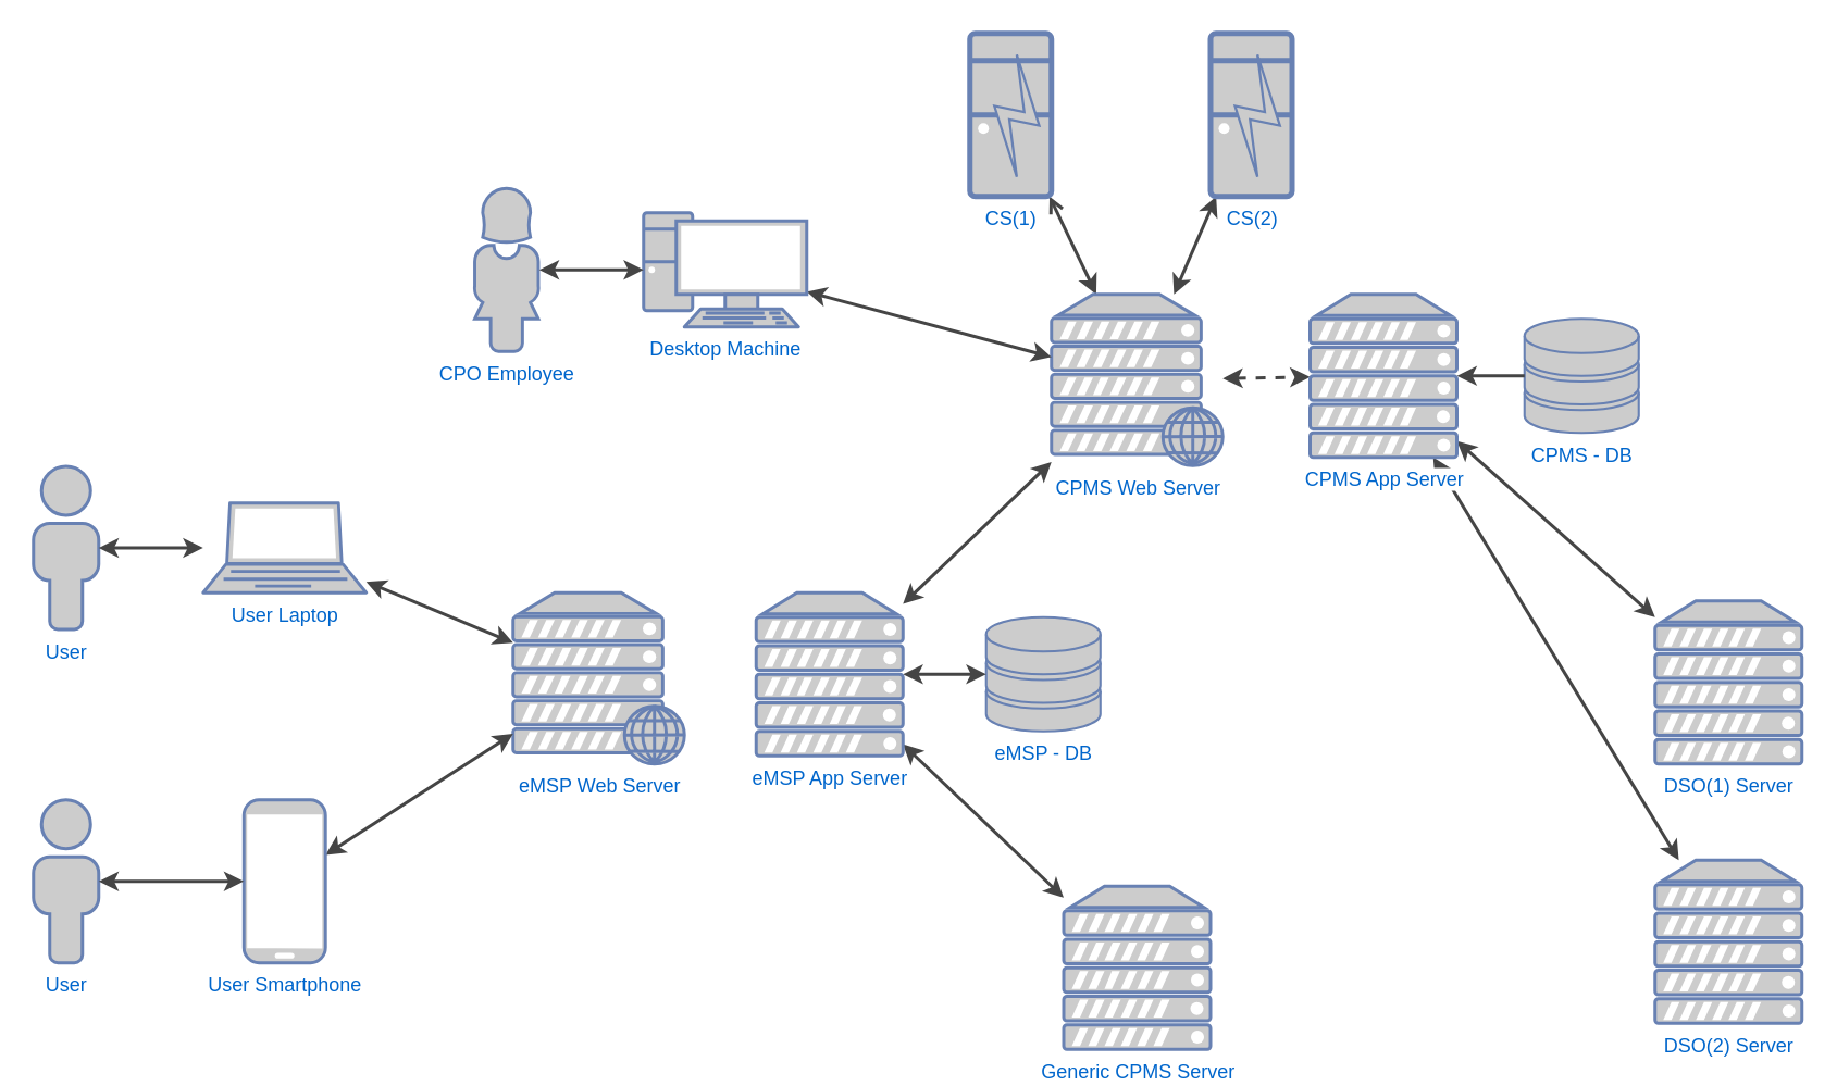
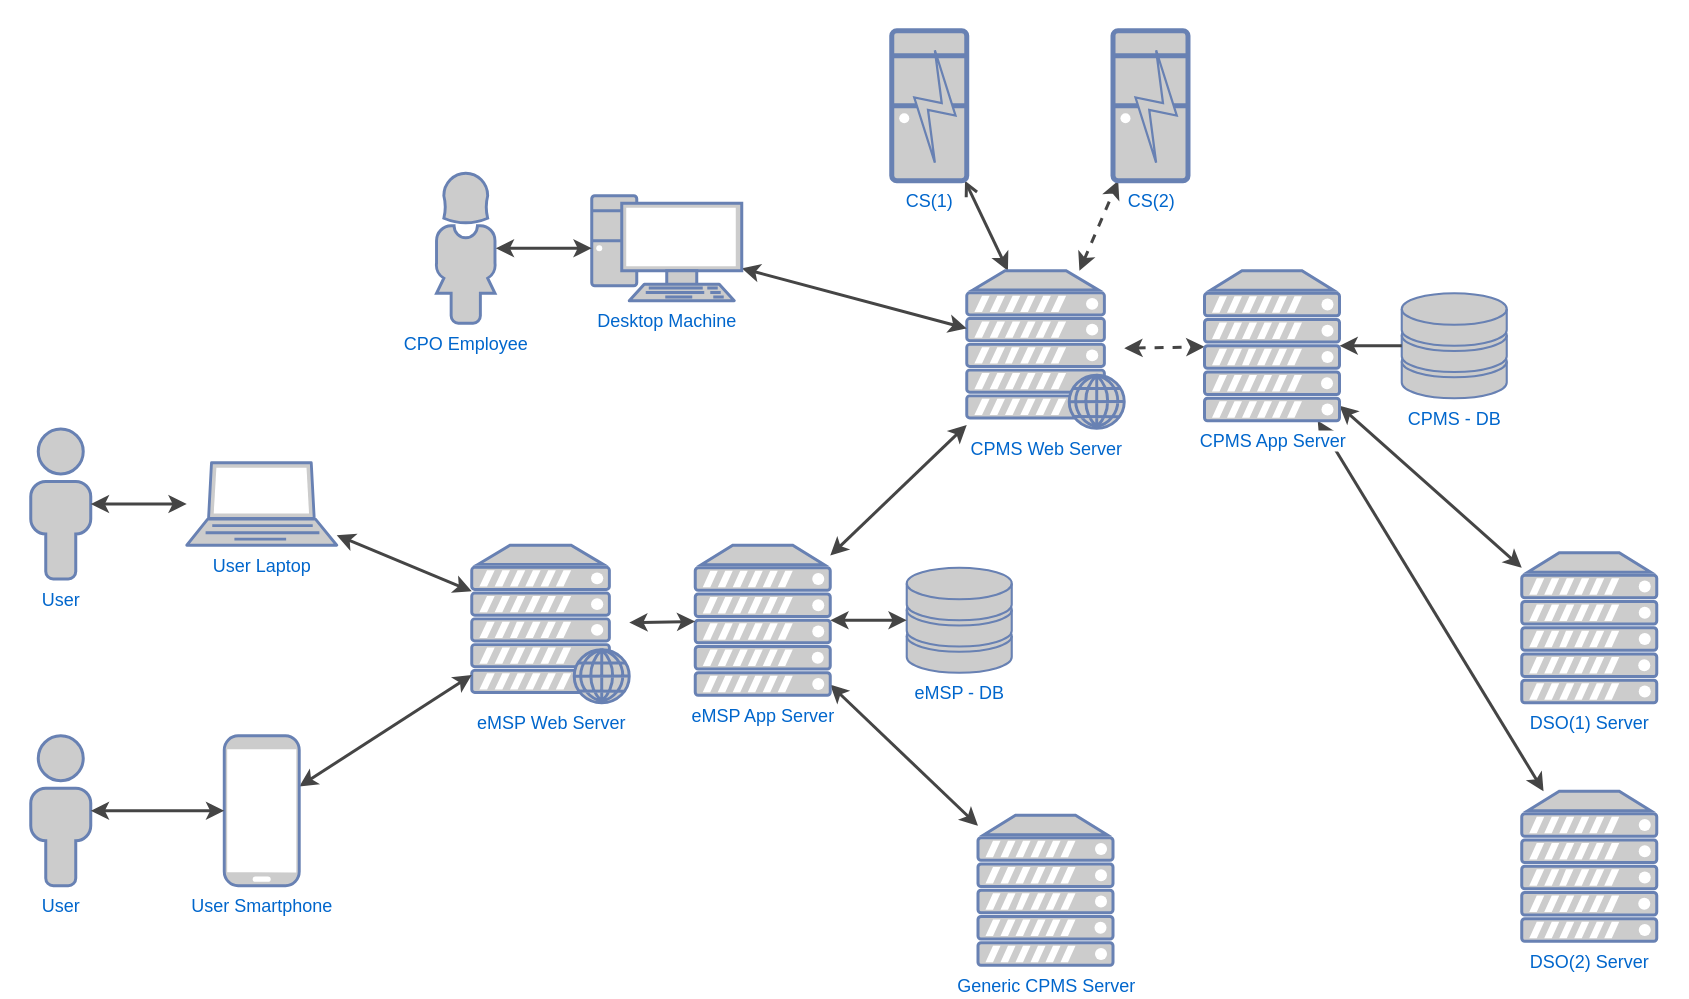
- <mxCell id="15" style="edgeStyle=none;rounded=0;orthogonalLoop=1;jettySize=auto;html=1;strokeColor=#454545;strokeWidth=2;startArrow=classic;startFill=1;" parent="1" source="16" target="29" edge="1"><mxGeometry relative="1" as="geometry" /></mxCell>
+ <mxCell id="15" style="edgeStyle=none;rounded=0;orthogonalLoop=1;jettySize=auto;html=1;strokeColor=#454545;strokeWidth=2;startArrow=classic;startFill=1;dashed=1;" parent="1" source="16" target="29" edge="1"><mxGeometry relative="1" as="geometry" /></mxCell>
+ <mxCell id="12" style="edgeStyle=none;rounded=0;orthogonalLoop=1;jettySize=auto;html=1;strokeColor=#454545;strokeWidth=2;startArrow=classic;startFill=1;" parent="1" source="13" target="11" edge="1"><mxGeometry relative="1" as="geometry" /></mxCell>
